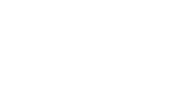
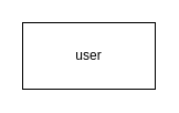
+ <mxCell id="2" value="user" style="rounded=0;whiteSpace=wrap;html=1;" vertex="1" parent="1"><mxGeometry x="20" y="20" width="120" height="60" as="geometry" /></mxCell>
